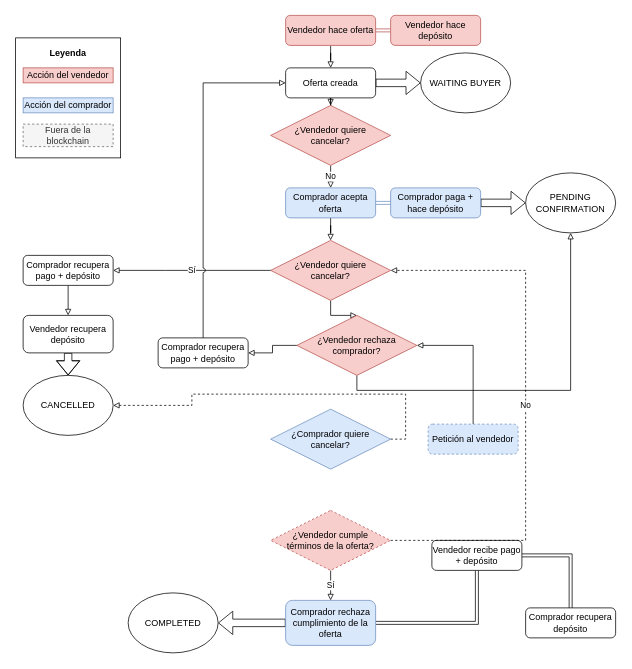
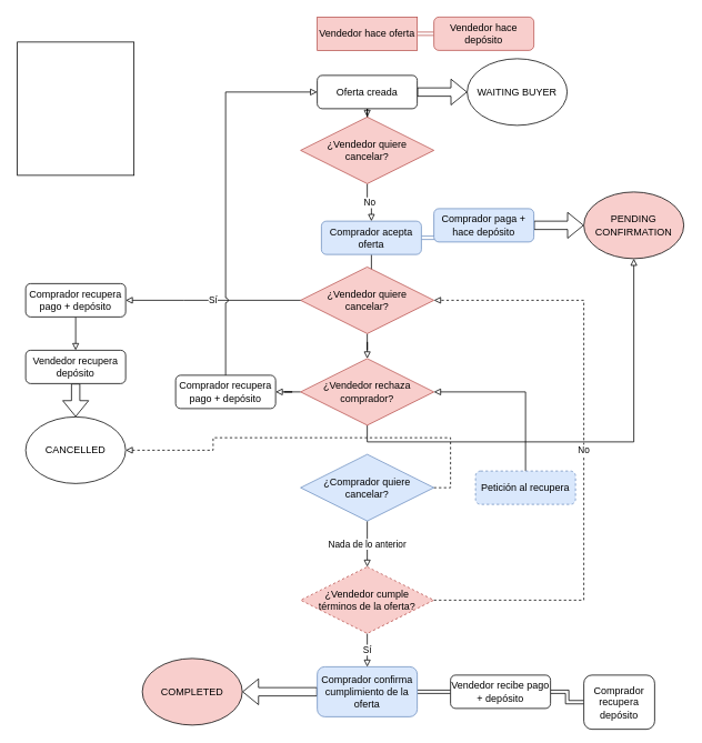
- <mxCell id="5" value="Vendedor hace oferta" style="rounded=1;whiteSpace=wrap;html=1;fillColor=#f8cecc;strokeColor=#b85450;" vertex="1" parent="1"><mxGeometry x="380" y="20" width="120" height="40" as="geometry" /></mxCell>
+ <mxCell id="5" value="Vendedor hace oferta" style="whiteSpace=wrap;html=1;fillColor=#f8cecc;strokeColor=#b85450;rounded=0;" vertex="1" parent="1"><mxGeometry x="380" y="20" width="120" height="40" as="geometry" /></mxCell>
- <mxCell id="47" value="Leyenda" style="text;html=1;strokeColor=none;fillColor=none;align=center;verticalAlign=middle;whiteSpace=wrap;rounded=0;dashed=1;fontStyle=1" vertex="1" parent="1"><mxGeometry x="70" y="60" width="40" height="20" as="geometry" /></mxCell>
- <mxCell id="4" style="edgeStyle=orthogonalEdgeStyle;rounded=0;orthogonalLoop=1;jettySize=auto;html=1;exitX=0.5;exitY=1;exitDx=0;exitDy=0;endArrow=block;endFill=0;" edge="1" parent="1" source="5" target="39"><mxGeometry relative="1" as="geometry" /></mxCell>
- <mxCell id="48" value="Acción del vendedor" style="text;html=1;strokeColor=#b85450;fillColor=#f8cecc;align=center;verticalAlign=middle;whiteSpace=wrap;rounded=0;" vertex="1" parent="1"><mxGeometry x="30" y="90" width="120" height="20" as="geometry" /></mxCell>
- <mxCell id="49" value="Acción del comprador" style="text;html=1;strokeColor=#6c8ebf;fillColor=#dae8fc;align=center;verticalAlign=middle;whiteSpace=wrap;rounded=0;" vertex="1" parent="1"><mxGeometry x="30" y="130" width="120" height="20" as="geometry" /></mxCell>
- <mxCell id="50" value="Fuera de la blockchain" style="text;html=1;align=center;verticalAlign=middle;whiteSpace=wrap;rounded=0;fillColor=#f5f5f5;strokeColor=#666666;fontColor=#333333;dashed=1;" vertex="1" parent="1"><mxGeometry x="30" y="165" width="120" height="30" as="geometry" /></mxCell>
- <mxCell id="8" value="Comprador acepta oferta" style="rounded=1;whiteSpace=wrap;html=1;fillColor=#dae8fc;strokeColor=#6c8ebf;" vertex="1" parent="1"><mxGeometry x="380" y="250" width="120" height="40" as="geometry" /></mxCell>
+ <mxCell id="8" value="Comprador acepta oferta" style="rounded=1;whiteSpace=wrap;html=1;fillColor=#dae8fc;strokeColor=#6c8ebf;" vertex="1" parent="1"><mxGeometry x="385" y="265" width="120" height="40" as="geometry" /></mxCell>
- <mxCell id="27" value="PENDING CONFIRMATION" style="ellipse;whiteSpace=wrap;html=1;" vertex="1" parent="1"><mxGeometry x="700" y="230" width="120" height="80" as="geometry" /></mxCell>
+ <mxCell id="27" value="PENDING CONFIRMATION" style="ellipse;whiteSpace=wrap;html=1;fillColor=#f8cecc;" vertex="1" parent="1"><mxGeometry x="700" y="230" width="120" height="80" as="geometry" /></mxCell>
- <mxCell id="32" value="Vendedor recupera depósito" style="rounded=1;whiteSpace=wrap;html=1;" vertex="1" parent="1"><mxGeometry x="30" y="420" width="120" height="50" as="geometry" /></mxCell>
+ <mxCell id="32" value="Vendedor recupera depósito" style="rounded=1;whiteSpace=wrap;html=1;" vertex="1" parent="1"><mxGeometry x="30" y="420" width="120" height="40" as="geometry" /></mxCell>
- <mxCell id="17" value="¿Vendedor rechaza comprador?" style="rhombus;whiteSpace=wrap;html=1;fillColor=#f8cecc;strokeColor=#b85450;" vertex="1" parent="1"><mxGeometry x="395" y="420" width="160" height="80" as="geometry" /></mxCell>
+ <mxCell id="17" value="¿Vendedor rechaza comprador?" style="rhombus;whiteSpace=wrap;html=1;fillColor=#f8cecc;strokeColor=#b85450;" vertex="1" parent="1"><mxGeometry x="360" y="430" width="160" height="80" as="geometry" /></mxCell>
- <mxCell id="36" value="Petición al vendedor" style="rounded=1;whiteSpace=wrap;html=1;fillColor=#dae8fc;strokeColor=#6c8ebf;dashed=1;" vertex="1" parent="1"><mxGeometry x="570" y="565" width="120" height="40" as="geometry" /></mxCell>
+ <mxCell id="36" value="Petición al recupera" style="rounded=1;whiteSpace=wrap;html=1;fillColor=#dae8fc;strokeColor=#6c8ebf;dashed=1;" vertex="1" parent="1"><mxGeometry x="570" y="565" width="120" height="40" as="geometry" /></mxCell>
+ <mxCell id="19" value="Nada de lo anterior" style="edgeStyle=orthogonalEdgeStyle;rounded=0;orthogonalLoop=1;jettySize=auto;html=1;exitX=0.5;exitY=1;exitDx=0;exitDy=0;endArrow=block;endFill=0;" edge="1" parent="1" source="20" target="42"><mxGeometry relative="1" as="geometry" /></mxCell>
- <mxCell id="25" value="Vendedor recibe pago + depósito" style="rounded=1;whiteSpace=wrap;html=1;" vertex="1" parent="1"><mxGeometry x="575" y="720" width="120" height="40" as="geometry" /></mxCell>
+ <mxCell id="25" value="Vendedor recibe pago + depósito" style="rounded=1;whiteSpace=wrap;html=1;" vertex="1" parent="1"><mxGeometry x="540" y="810" width="120" height="40" as="geometry" /></mxCell>
- <mxCell id="34" value="COMPLETED" style="ellipse;whiteSpace=wrap;html=1;" vertex="1" parent="1"><mxGeometry x="170" y="790" width="120" height="80" as="geometry" /></mxCell>
+ <mxCell id="34" value="COMPLETED" style="ellipse;whiteSpace=wrap;html=1;fillColor=#f8cecc;" vertex="1" parent="1"><mxGeometry x="170" y="790" width="120" height="80" as="geometry" /></mxCell>
- <mxCell id="23" value="Comprador rechaza cumplimiento de la oferta" style="rounded=1;whiteSpace=wrap;html=1;fillColor=#dae8fc;strokeColor=#6c8ebf;" vertex="1" parent="1"><mxGeometry x="380" y="800" width="120" height="60" as="geometry" /></mxCell>
+ <mxCell id="23" value="Comprador confirma cumplimiento de la oferta" style="rounded=1;whiteSpace=wrap;html=1;fillColor=#dae8fc;strokeColor=#6c8ebf;" vertex="1" parent="1"><mxGeometry x="380" y="800" width="120" height="60" as="geometry" /></mxCell>
- <mxCell id="26" value="Comprador recupera depósito" style="rounded=1;whiteSpace=wrap;html=1;" vertex="1" parent="1"><mxGeometry x="700" y="810" width="120" height="40" as="geometry" /></mxCell>
+ <mxCell id="26" value="Comprador recupera depósito" style="rounded=1;whiteSpace=wrap;html=1;" vertex="1" parent="1"><mxGeometry x="700" y="810" width="85" height="65" as="geometry" /></mxCell>
